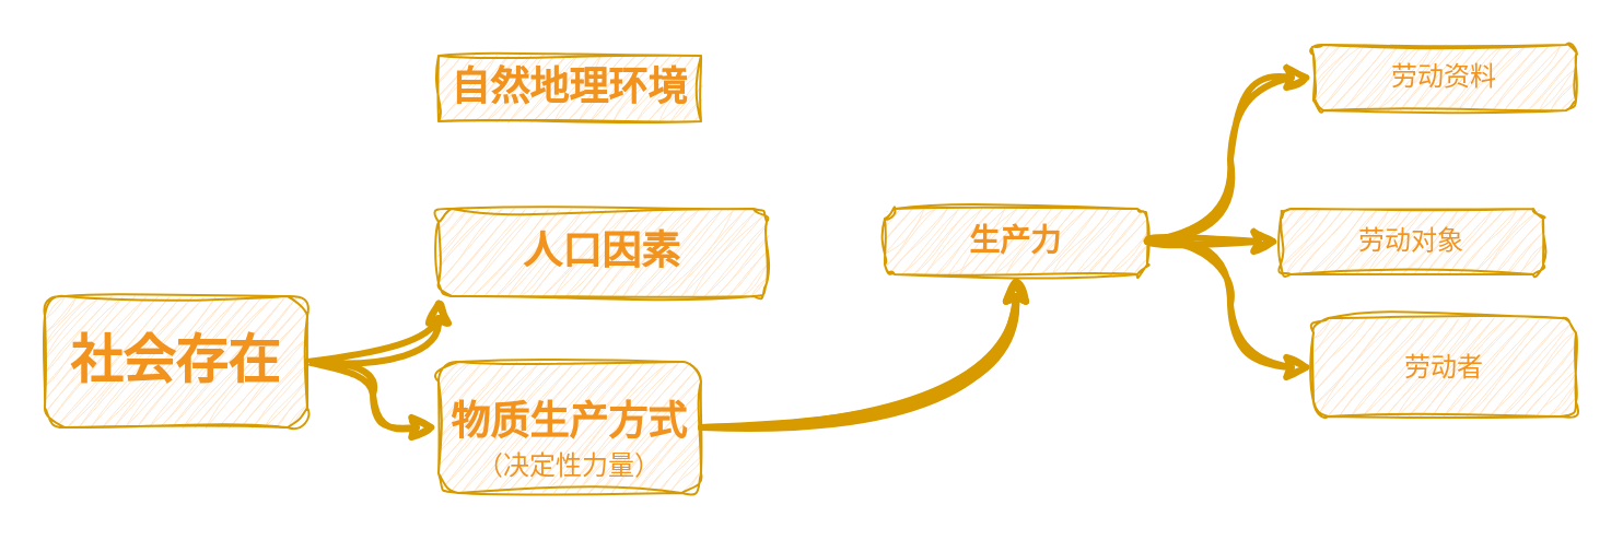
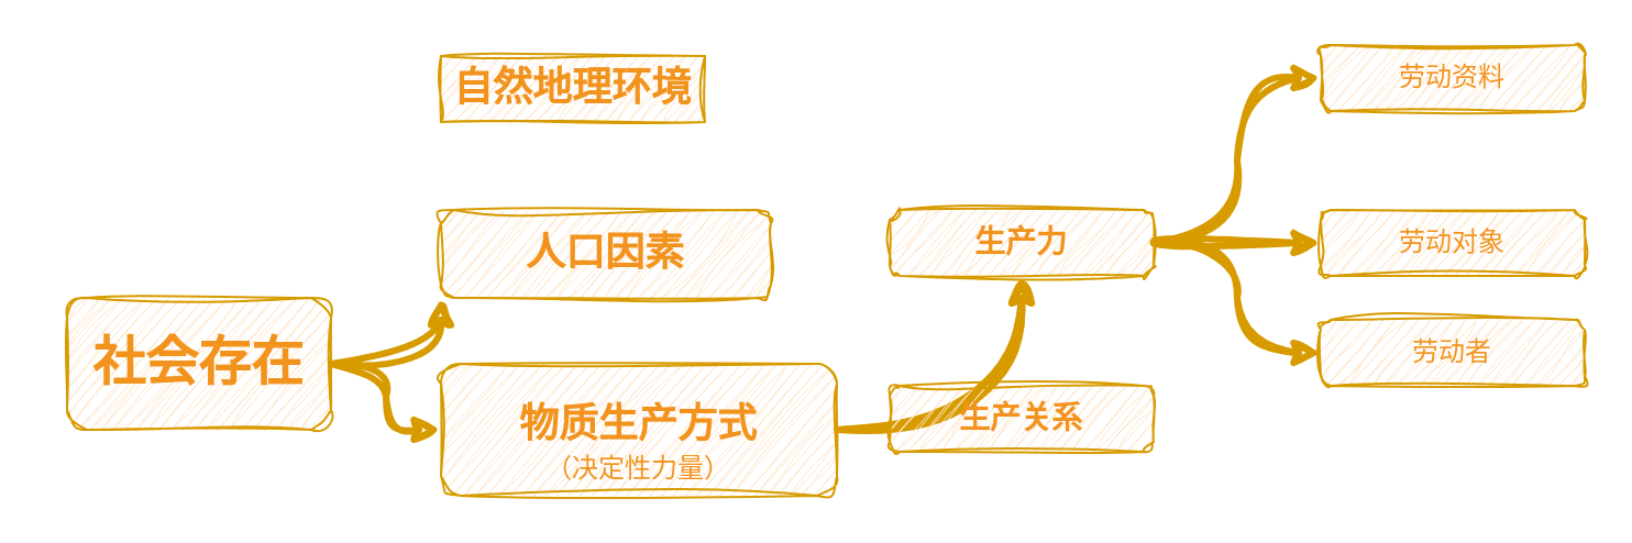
- <mxCell id="17" value="劳动对象" style="whiteSpace=wrap;html=1;fillColor=#ffe6cc;strokeColor=#d79b00;fontColor=#f2931e;rounded=1;sketch=1;curveFitting=1;jiggle=2;" vertex="1" parent="1"><mxGeometry x="585" y="95" width="120" height="30" as="geometry" /></mxCell>
+ <mxCell id="17" value="劳动对象" style="whiteSpace=wrap;html=1;fillColor=#ffe6cc;strokeColor=#d79b00;fontColor=#f2931e;rounded=1;sketch=1;curveFitting=1;jiggle=2;" vertex="1" parent="1"><mxGeometry x="600" y="95" width="120" height="30" as="geometry" /></mxCell>
- <mxCell id="4" value="&lt;h1&gt;社会存在&lt;/h1&gt;" style="rounded=1;whiteSpace=wrap;html=1;fillColor=#ffe6cc;strokeColor=#d79b00;sketch=1;curveFitting=1;jiggle=2;fontColor=#f2931e;" vertex="1" parent="1"><mxGeometry x="20" y="135" width="120" height="60" as="geometry" /></mxCell>
+ <mxCell id="4" value="&lt;h1&gt;社会存在&lt;/h1&gt;" style="rounded=1;whiteSpace=wrap;html=1;fillColor=#ffe6cc;strokeColor=#d79b00;sketch=1;curveFitting=1;jiggle=2;fontColor=#f2931e;" vertex="1" parent="1"><mxGeometry x="30" y="135" width="120" height="60" as="geometry" /></mxCell>
- <mxCell id="18" value="劳动者" style="whiteSpace=wrap;html=1;fillColor=#ffe6cc;strokeColor=#d79b00;fontColor=#f2931e;rounded=1;sketch=1;curveFitting=1;jiggle=2;" vertex="1" parent="1"><mxGeometry x="600" y="145" width="120" height="45" as="geometry" /></mxCell>
+ <mxCell id="18" value="劳动者" style="whiteSpace=wrap;html=1;fillColor=#ffe6cc;strokeColor=#d79b00;fontColor=#f2931e;rounded=1;sketch=1;curveFitting=1;jiggle=2;" vertex="1" parent="1"><mxGeometry x="600" y="145" width="120" height="30" as="geometry" /></mxCell>
+ <mxCell id="15" value="&lt;h3&gt;生产关系&lt;/h3&gt;" style="whiteSpace=wrap;html=1;fillColor=#ffe6cc;strokeColor=#d79b00;fontColor=#f2931e;rounded=1;sketch=1;curveFitting=1;jiggle=2;" vertex="1" parent="1"><mxGeometry x="404" y="175" width="120" height="30" as="geometry" /></mxCell>
- <mxCell id="10" value="&lt;h2 style=&quot;line-height: 50%;&quot;&gt;物质生产方式&lt;/h2&gt;&lt;div style=&quot;line-height: 0%;&quot;&gt;（决定性力量）&lt;/div&gt;" style="rounded=1;whiteSpace=wrap;html=1;fillColor=#ffe6cc;strokeColor=#d79b00;sketch=1;curveFitting=1;jiggle=2;fontColor=#f2931e;" vertex="1" parent="1"><mxGeometry x="200" y="165" width="120" height="60" as="geometry" /></mxCell>
+ <mxCell id="10" value="&lt;h2 style=&quot;line-height: 50%;&quot;&gt;物质生产方式&lt;/h2&gt;&lt;div style=&quot;line-height: 0%;&quot;&gt;（决定性力量）&lt;/div&gt;" style="rounded=1;whiteSpace=wrap;html=1;fillColor=#ffe6cc;strokeColor=#d79b00;sketch=1;curveFitting=1;jiggle=2;fontColor=#f2931e;" vertex="1" parent="1"><mxGeometry x="200" y="165" width="180" height="60" as="geometry" /></mxCell>
